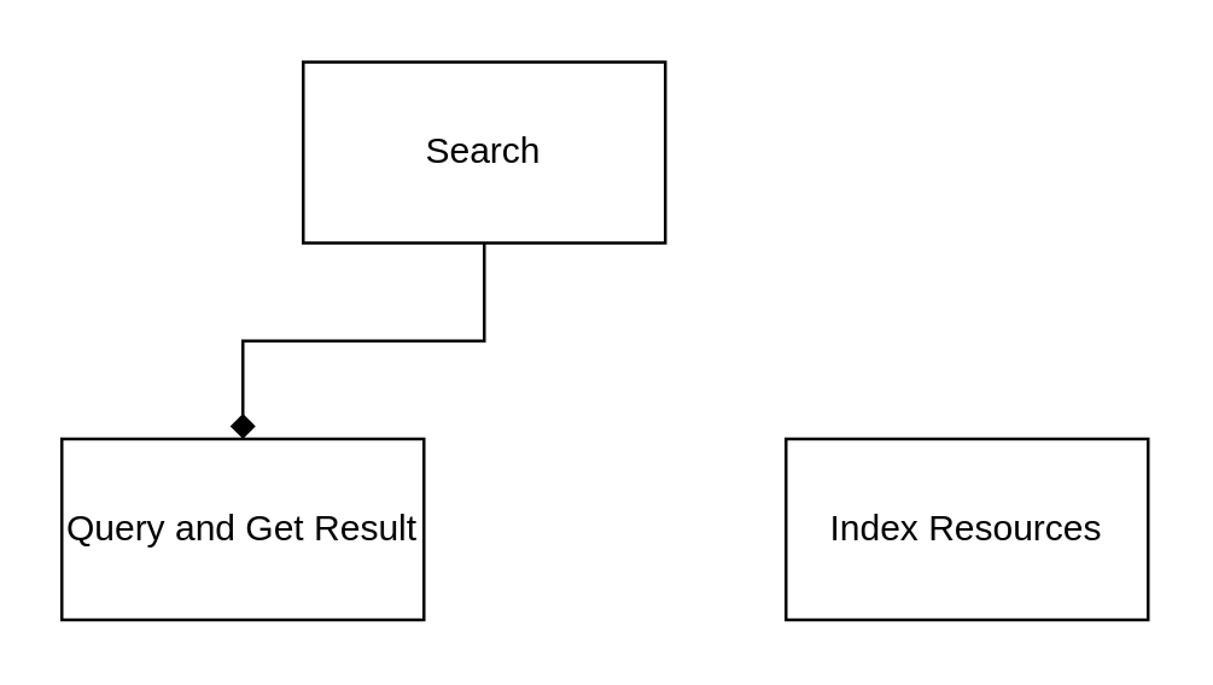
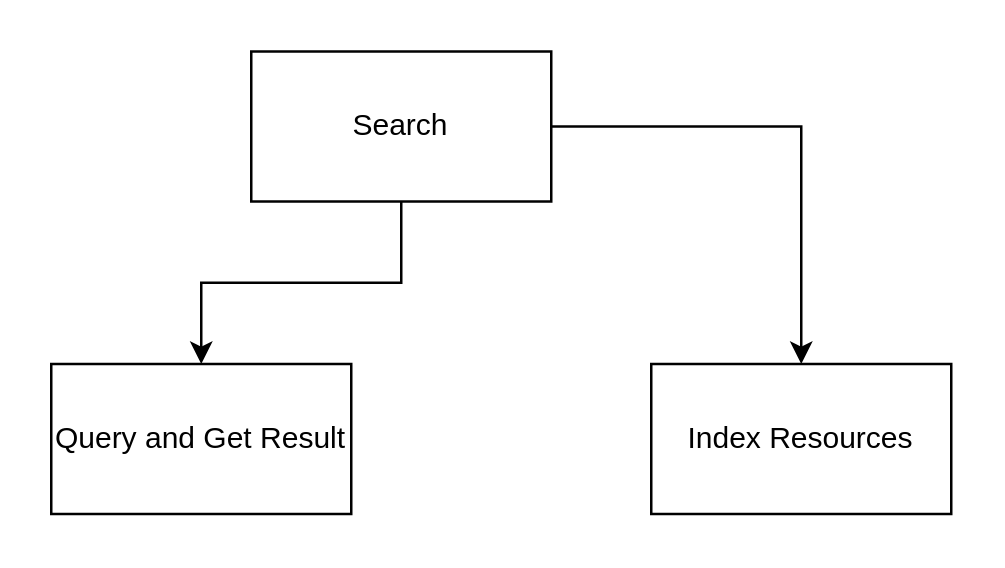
+ <mxCell id="3" style="edgeStyle=orthogonalEdgeStyle;rounded=0;orthogonalLoop=1;jettySize=auto;html=1;entryX=0.5;entryY=0;entryDx=0;entryDy=0;" edge="1" parent="1" source="4" target="6"><mxGeometry relative="1" as="geometry" /></mxCell>
- <mxCell id="2" style="edgeStyle=orthogonalEdgeStyle;rounded=0;orthogonalLoop=1;jettySize=auto;html=1;entryX=0.5;entryY=0;entryDx=0;entryDy=0;endArrow=diamond;" edge="1" parent="1" source="4" target="5"><mxGeometry relative="1" as="geometry" /></mxCell>
+ <mxCell id="2" style="edgeStyle=orthogonalEdgeStyle;rounded=0;orthogonalLoop=1;jettySize=auto;html=1;entryX=0.5;entryY=0;entryDx=0;entryDy=0;" edge="1" parent="1" source="4" target="5"><mxGeometry relative="1" as="geometry" /></mxCell>
